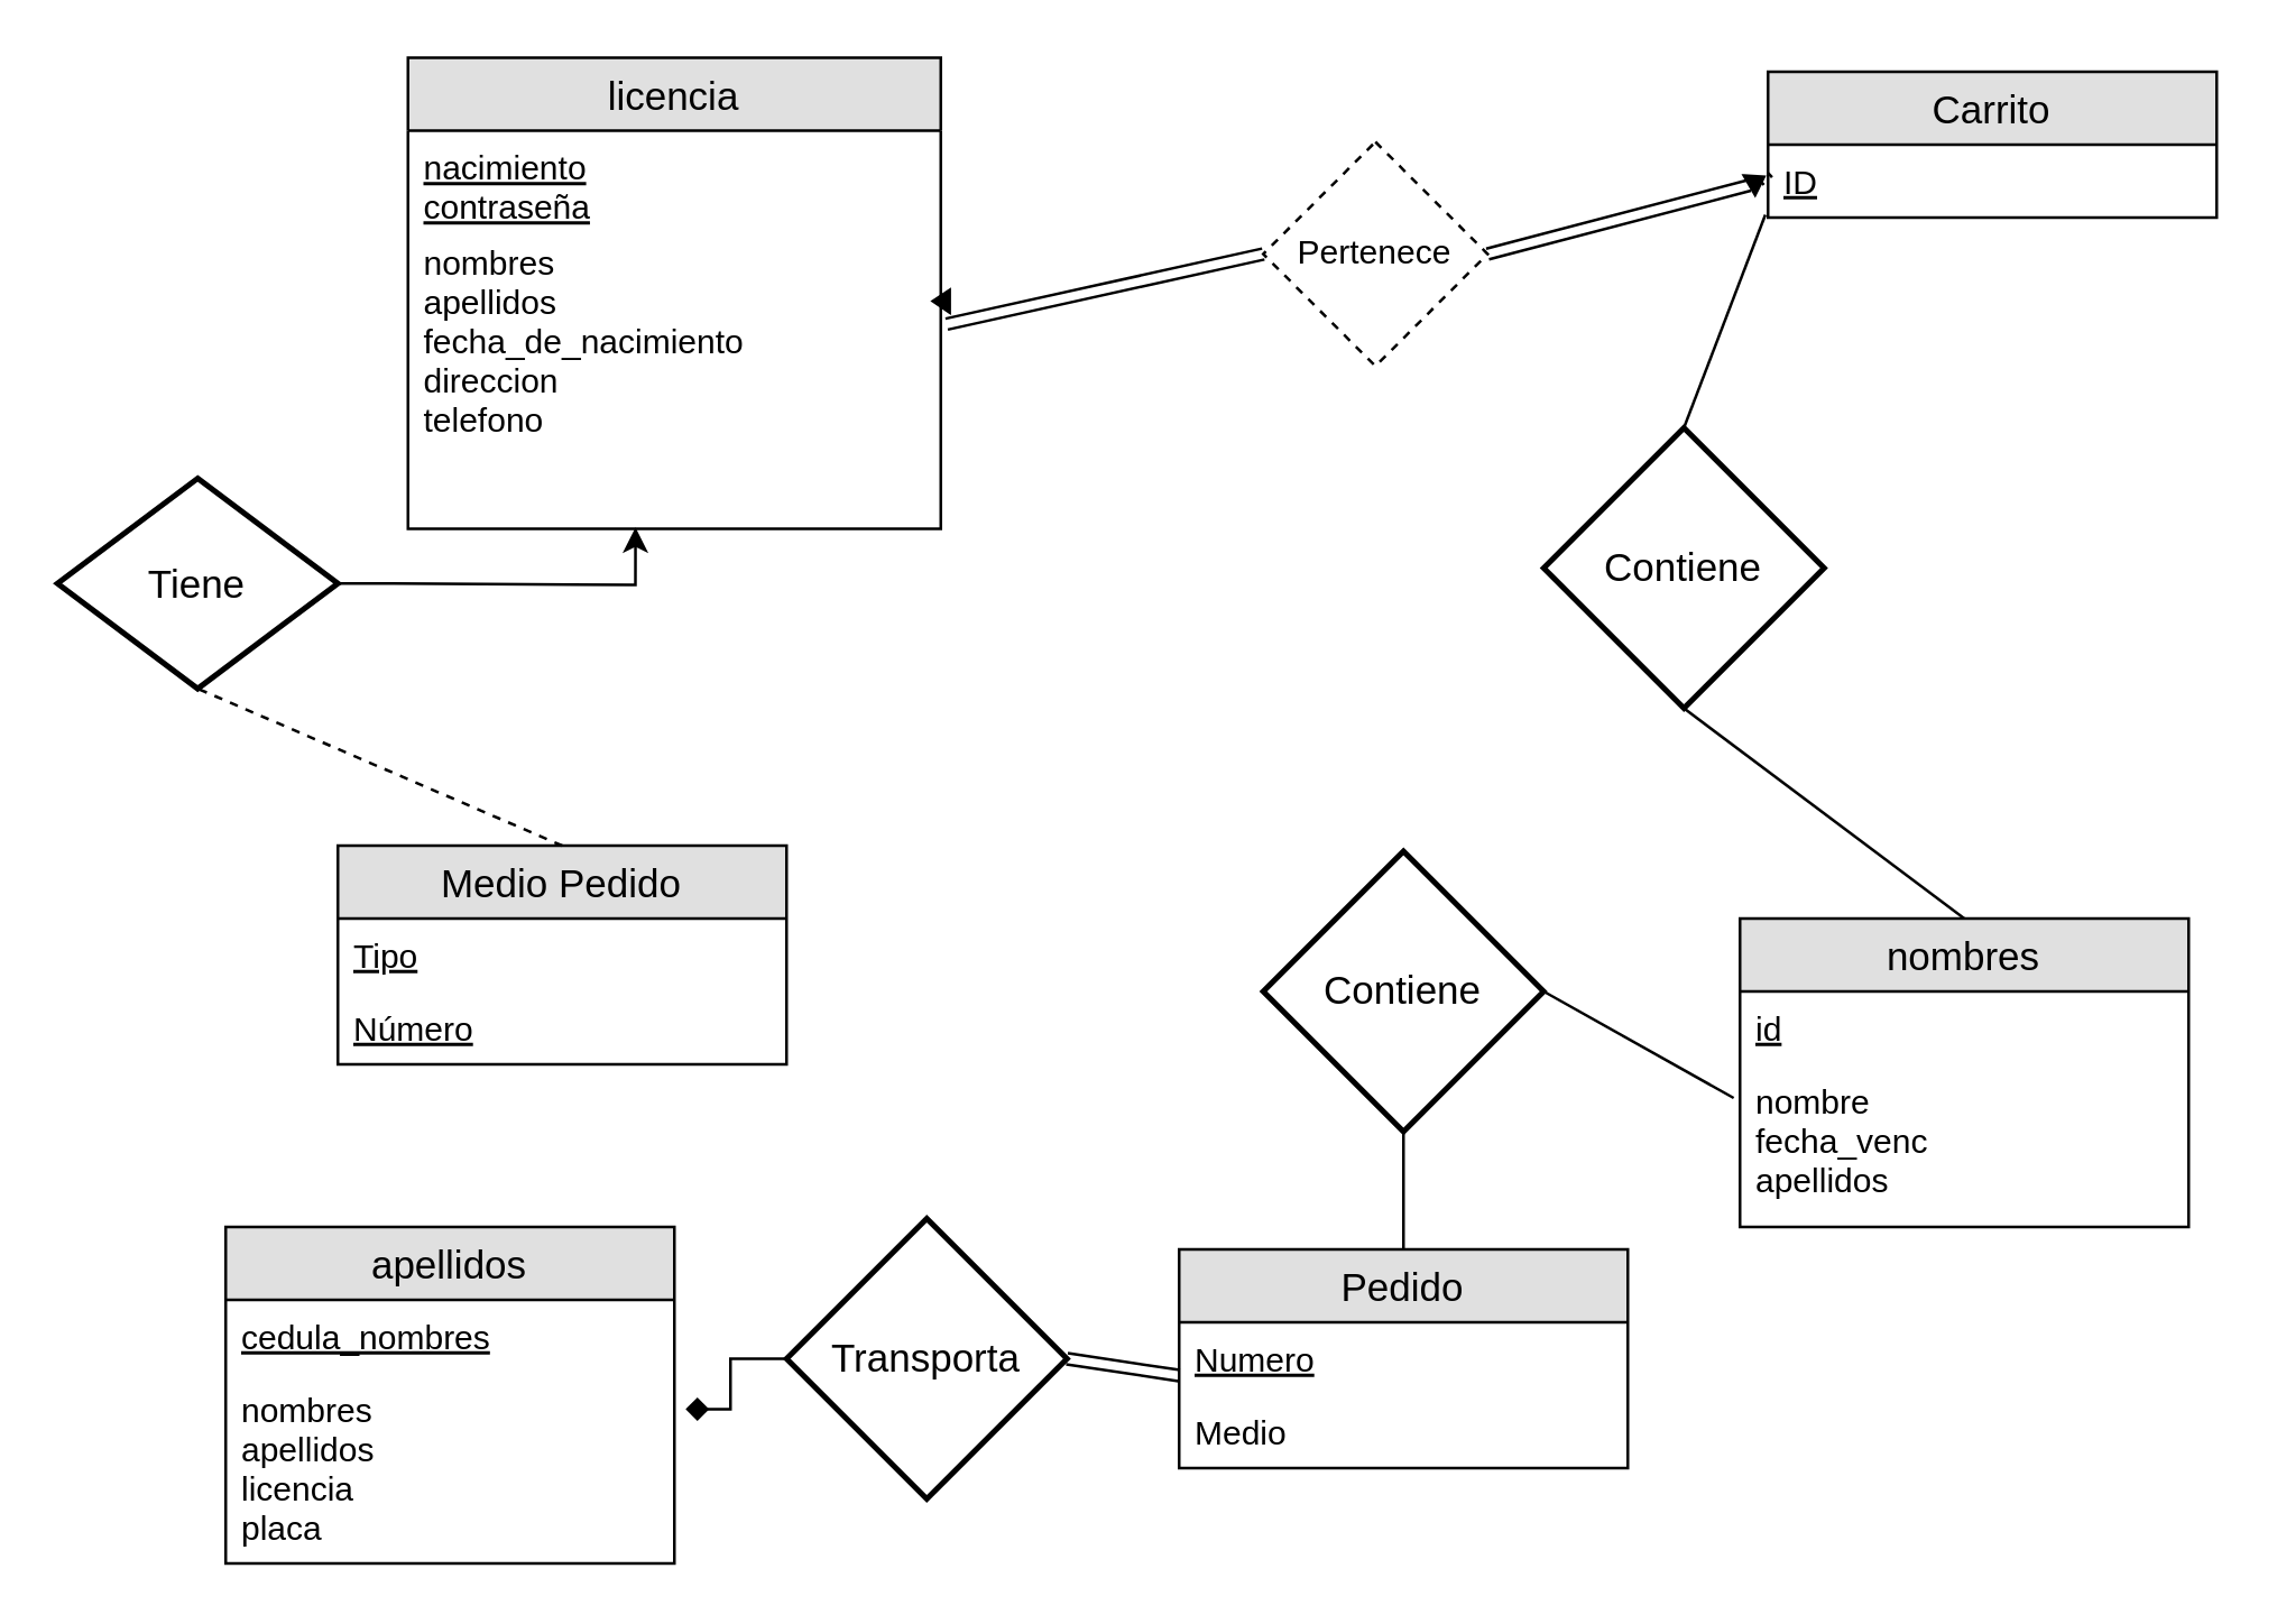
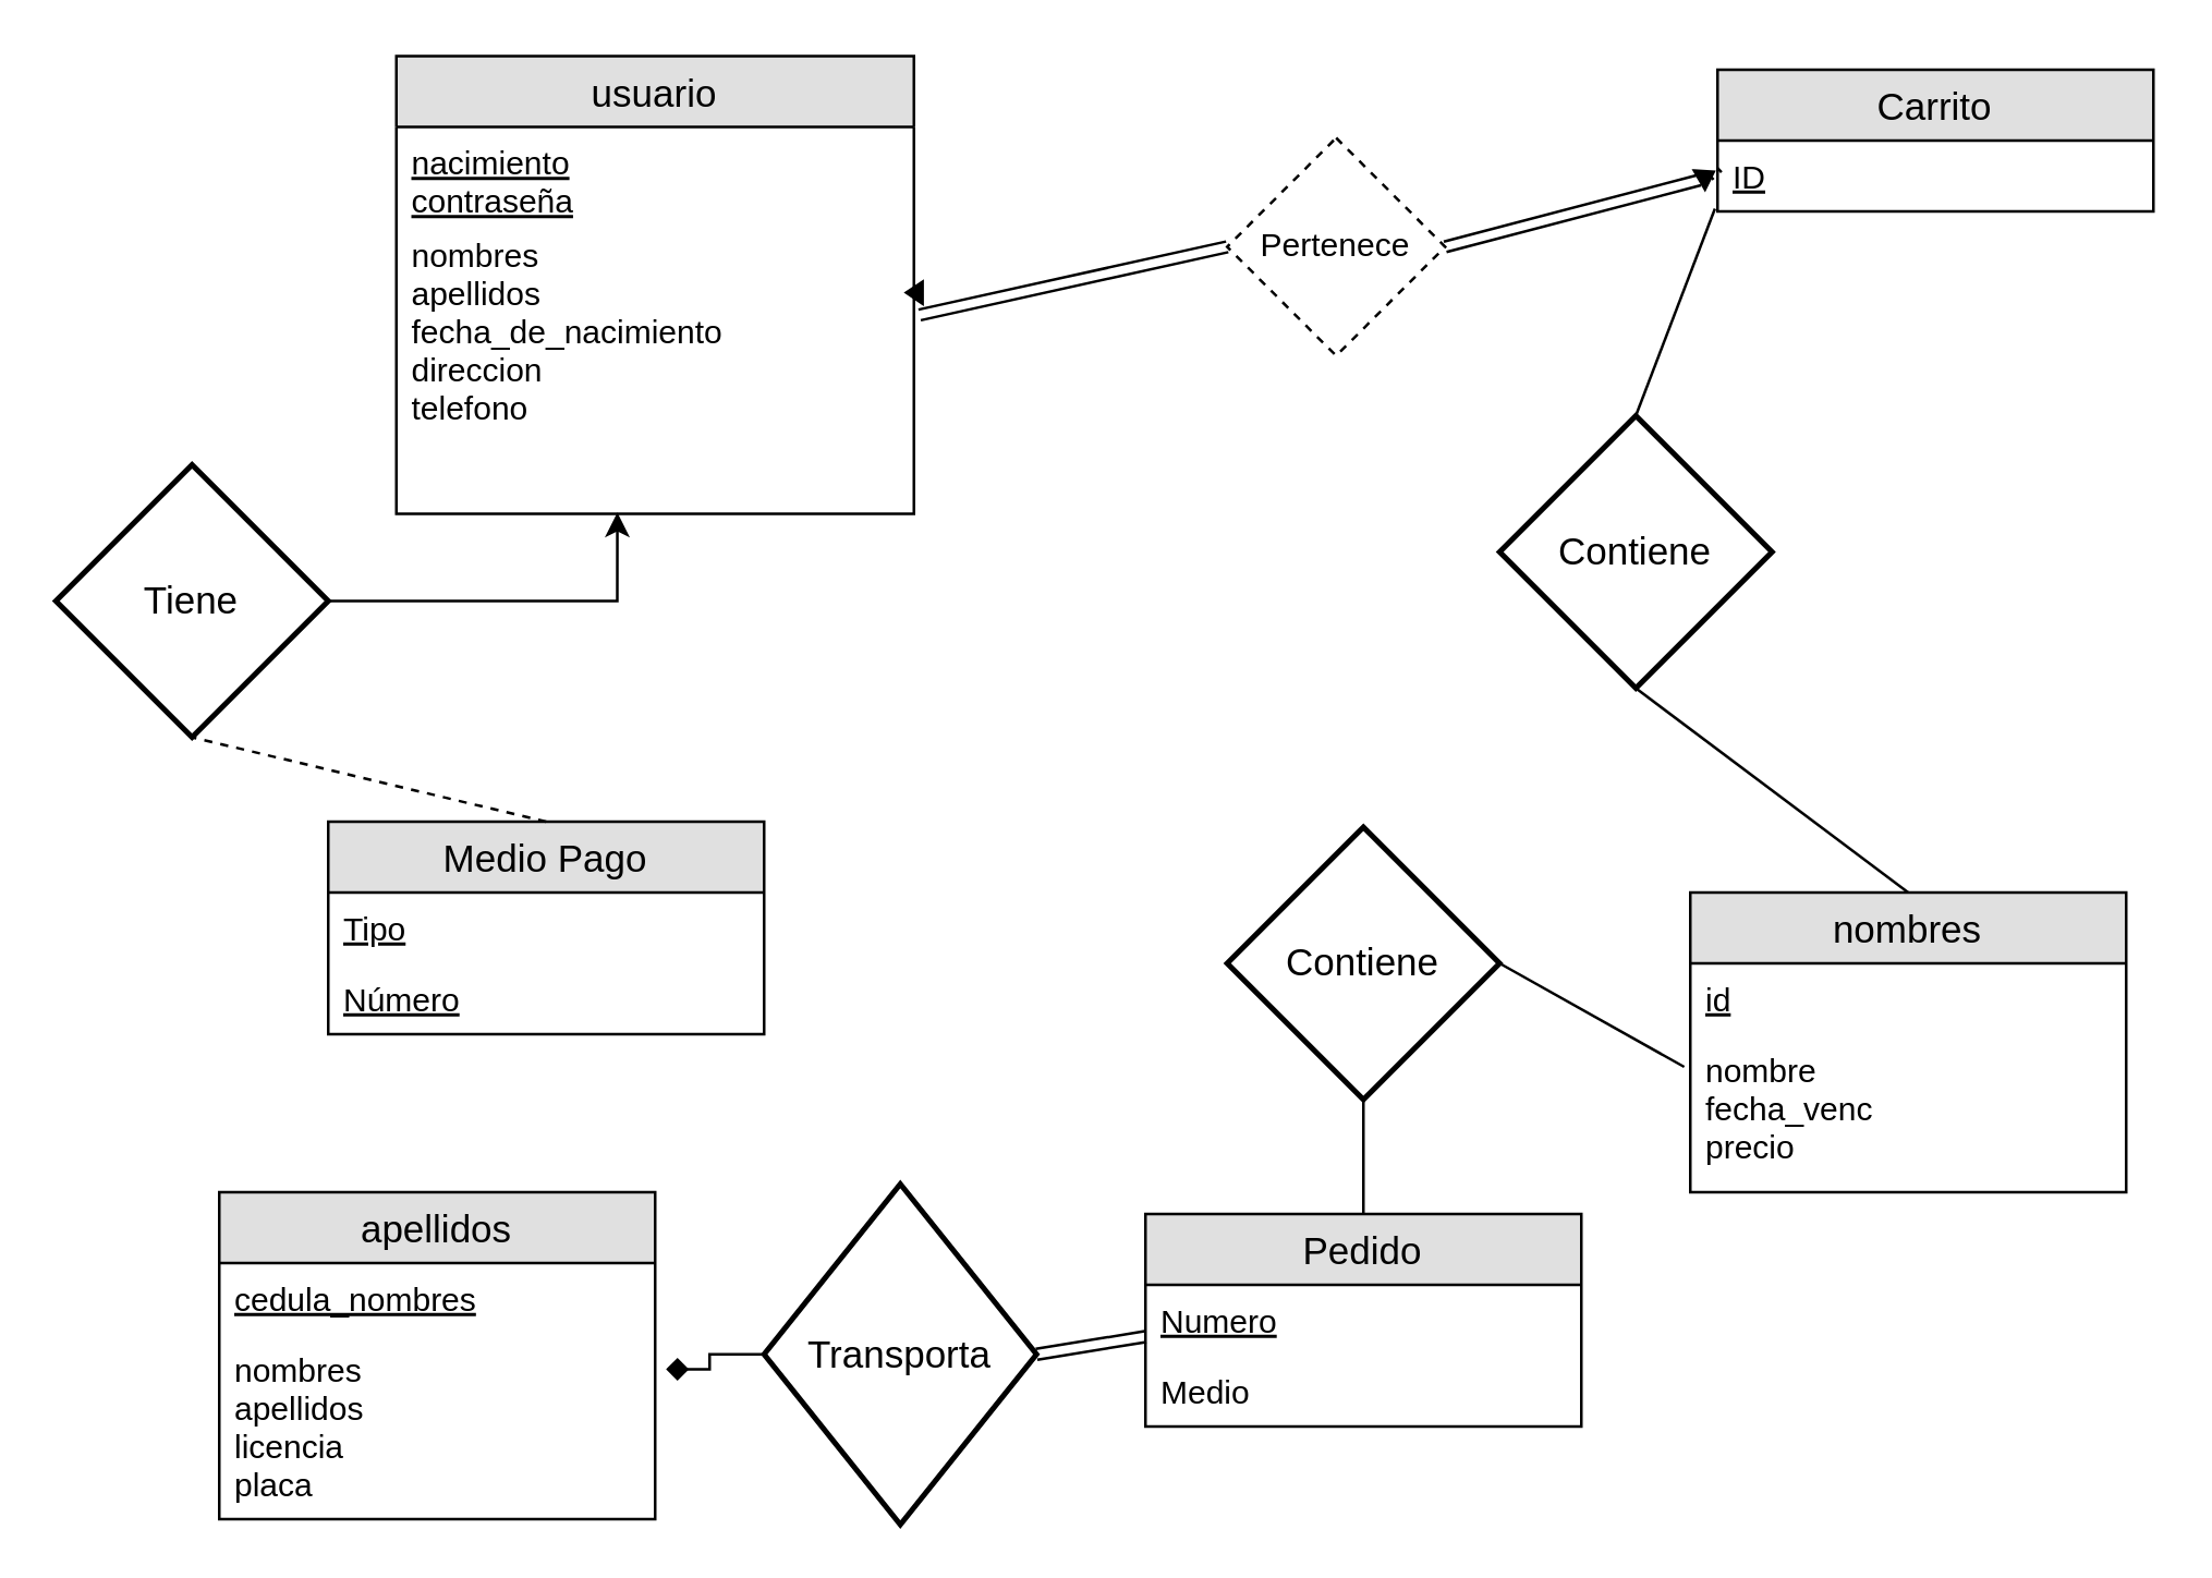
- <mxCell id="2" value="licencia" style="swimlane;fontStyle=0;childLayout=stackLayout;horizontal=1;startSize=26;fillColor=#e0e0e0;horizontalStack=0;resizeParent=1;resizeParentMax=0;resizeLast=0;collapsible=1;marginBottom=0;swimlaneFillColor=#ffffff;align=center;fontSize=14;" vertex="1" parent="1"><mxGeometry x="145" y="20" width="190" height="168" as="geometry" /></mxCell>
+ <mxCell id="2" value="usuario" style="swimlane;fontStyle=0;childLayout=stackLayout;horizontal=1;startSize=26;fillColor=#e0e0e0;horizontalStack=0;resizeParent=1;resizeParentMax=0;resizeLast=0;collapsible=1;marginBottom=0;swimlaneFillColor=#ffffff;align=center;fontSize=14;" vertex="1" parent="1"><mxGeometry x="145" y="20" width="190" height="168" as="geometry" /></mxCell>
- <mxCell id="35" value="Tiene" style="shape=rhombus;strokeWidth=2;fontSize=17;perimeter=rhombusPerimeter;whiteSpace=wrap;html=1;align=center;fontSize=14;fillColor=#FFFFFF;" vertex="1" parent="1"><mxGeometry x="20" y="170" width="100" height="75" as="geometry" /></mxCell>
+ <mxCell id="35" value="Tiene" style="shape=rhombus;strokeWidth=2;fontSize=17;perimeter=rhombusPerimeter;whiteSpace=wrap;html=1;align=center;fontSize=14;fillColor=#FFFFFF;" vertex="1" parent="1"><mxGeometry x="20" y="170" width="100" height="100" as="geometry" /></mxCell>
- <mxCell id="31" value="Medio Pedido" style="swimlane;fontStyle=0;childLayout=stackLayout;horizontal=1;startSize=26;fillColor=#e0e0e0;horizontalStack=0;resizeParent=1;resizeParentMax=0;resizeLast=0;collapsible=1;marginBottom=0;swimlaneFillColor=#ffffff;align=center;fontSize=14;" vertex="1" parent="1"><mxGeometry x="120" y="301" width="160" height="78" as="geometry" /></mxCell>
+ <mxCell id="31" value="Medio Pago" style="swimlane;fontStyle=0;childLayout=stackLayout;horizontal=1;startSize=26;fillColor=#e0e0e0;horizontalStack=0;resizeParent=1;resizeParentMax=0;resizeLast=0;collapsible=1;marginBottom=0;swimlaneFillColor=#ffffff;align=center;fontSize=14;" vertex="1" parent="1"><mxGeometry x="120" y="301" width="160" height="78" as="geometry" /></mxCell>
- <mxCell id="10" value="nombre&#10;fecha_venc&#10;apellidos&#10;" style="text;strokeColor=none;fillColor=none;spacingLeft=4;spacingRight=4;overflow=hidden;rotatable=0;points=[[0,0.5],[1,0.5]];portConstraint=eastwest;fontSize=12;" vertex="1" parent="8"><mxGeometry y="52" width="160" height="58" as="geometry" /></mxCell>
+ <mxCell id="10" value="nombre&#10;fecha_venc&#10;precio&#10;" style="text;strokeColor=none;fillColor=none;spacingLeft=4;spacingRight=4;overflow=hidden;rotatable=0;points=[[0,0.5],[1,0.5]];portConstraint=eastwest;fontSize=12;" vertex="1" parent="8"><mxGeometry y="52" width="160" height="58" as="geometry" /></mxCell>
- <mxCell id="21" value="Transporta" style="shape=rhombus;strokeWidth=2;fontSize=17;perimeter=rhombusPerimeter;whiteSpace=wrap;html=1;align=center;fontSize=14;" vertex="1" parent="1"><mxGeometry x="280" y="434" width="100" height="100" as="geometry" /></mxCell>
+ <mxCell id="21" value="Transporta" style="shape=rhombus;strokeWidth=2;fontSize=17;perimeter=rhombusPerimeter;whiteSpace=wrap;html=1;align=center;fontSize=14;" vertex="1" parent="1"><mxGeometry x="280" y="434" width="100" height="125" as="geometry" /></mxCell>
